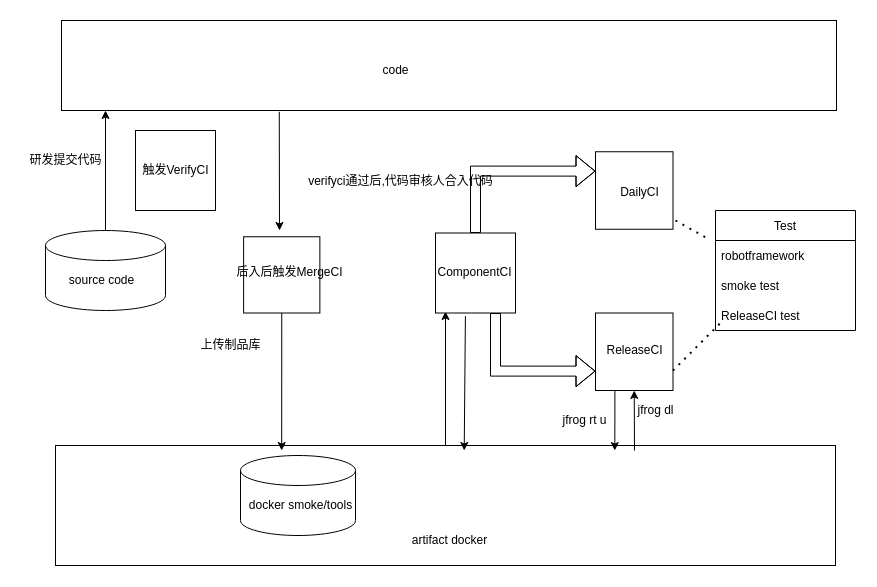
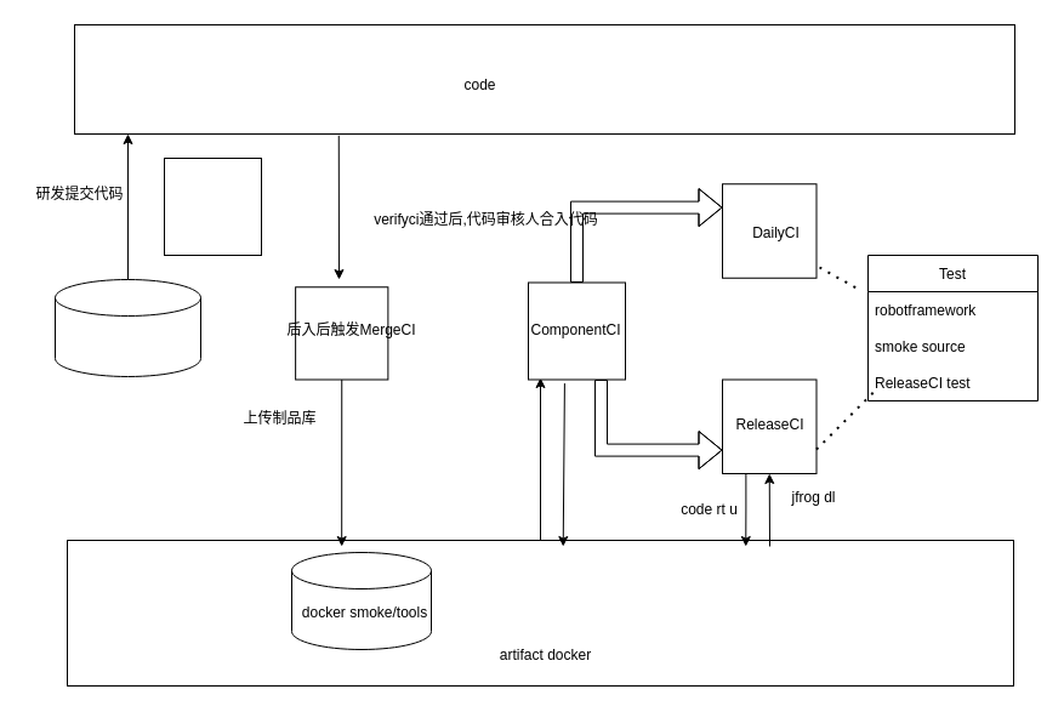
- <mxCell id="15" value="触发VerifyCI" style="text;html=1;resizable=0;autosize=1;align=center;verticalAlign=middle;points=[];fillColor=none;strokeColor=none;rounded=0;fontFamily=Helvetica;" parent="1" vertex="1"><mxGeometry x="135" y="160" width="80" height="20" as="geometry" /></mxCell>
- <mxCell id="37" value="source code" style="text;html=1;resizable=0;autosize=1;align=center;verticalAlign=middle;points=[];fillColor=none;strokeColor=none;rounded=0;" parent="1" vertex="1"><mxGeometry x="61" y="270" width="80" height="20" as="geometry" /></mxCell>
- <mxCell id="32" value="smoke test" style="text;strokeColor=none;fillColor=none;align=left;verticalAlign=middle;spacingLeft=4;spacingRight=4;overflow=hidden;points=[[0,0.5],[1,0.5]];portConstraint=eastwest;rotatable=0;fontFamily=Helvetica;" parent="30" vertex="1"><mxGeometry y="60" width="140" height="30" as="geometry" /></mxCell>
+ <mxCell id="32" value="smoke source" style="text;strokeColor=none;fillColor=none;align=left;verticalAlign=middle;spacingLeft=4;spacingRight=4;overflow=hidden;points=[[0,0.5],[1,0.5]];portConstraint=eastwest;rotatable=0;fontFamily=Helvetica;" parent="30" vertex="1"><mxGeometry y="60" width="140" height="30" as="geometry" /></mxCell>
- <mxCell id="35" value="jfrog dl" style="text;html=1;resizable=0;autosize=1;align=center;verticalAlign=middle;points=[];fillColor=none;strokeColor=none;rounded=0;fontFamily=Helvetica;" parent="1" vertex="1"><mxGeometry x="630" y="400" width="50" height="20" as="geometry" /></mxCell>
+ <mxCell id="35" value="jfrog dl" style="text;html=1;resizable=0;autosize=1;align=center;verticalAlign=middle;points=[];fillColor=none;strokeColor=none;rounded=0;fontFamily=Helvetica;" parent="1" vertex="1"><mxGeometry x="645" y="400" width="50" height="20" as="geometry" /></mxCell>
- <mxCell id="34" value="jfrog rt u" style="text;html=1;resizable=0;autosize=1;align=center;verticalAlign=middle;points=[];fillColor=none;strokeColor=none;rounded=0;fontFamily=Helvetica;" parent="1" vertex="1"><mxGeometry x="553.75" y="410" width="60" height="20" as="geometry" /></mxCell>
+ <mxCell id="34" value="code rt u" style="text;html=1;resizable=0;autosize=1;align=center;verticalAlign=middle;points=[];fillColor=none;strokeColor=none;rounded=0;fontFamily=Helvetica;" parent="1" vertex="1"><mxGeometry x="553.75" y="410" width="60" height="20" as="geometry" /></mxCell>
